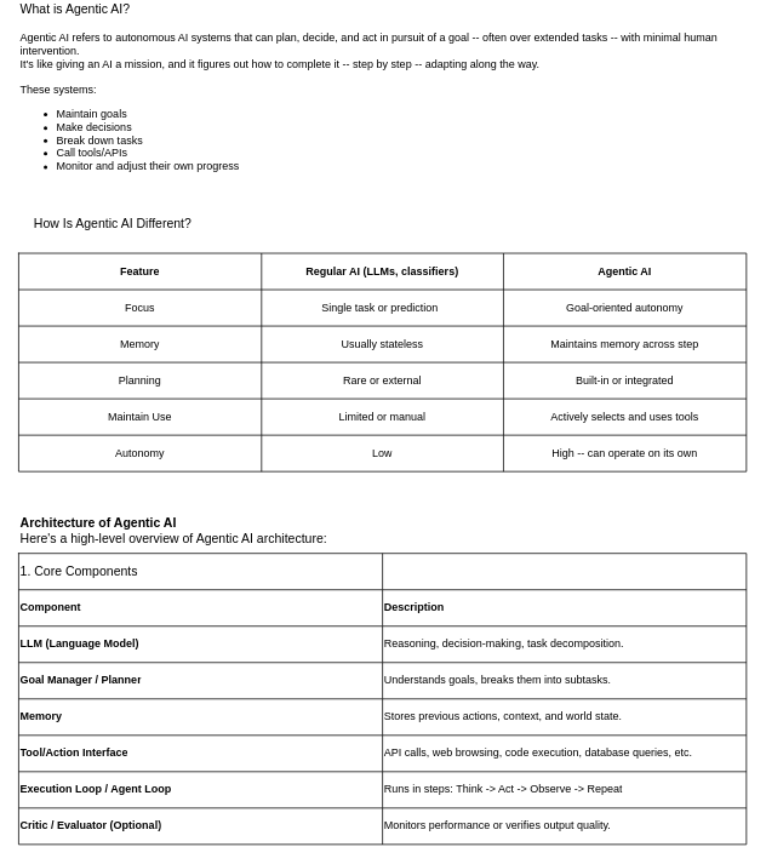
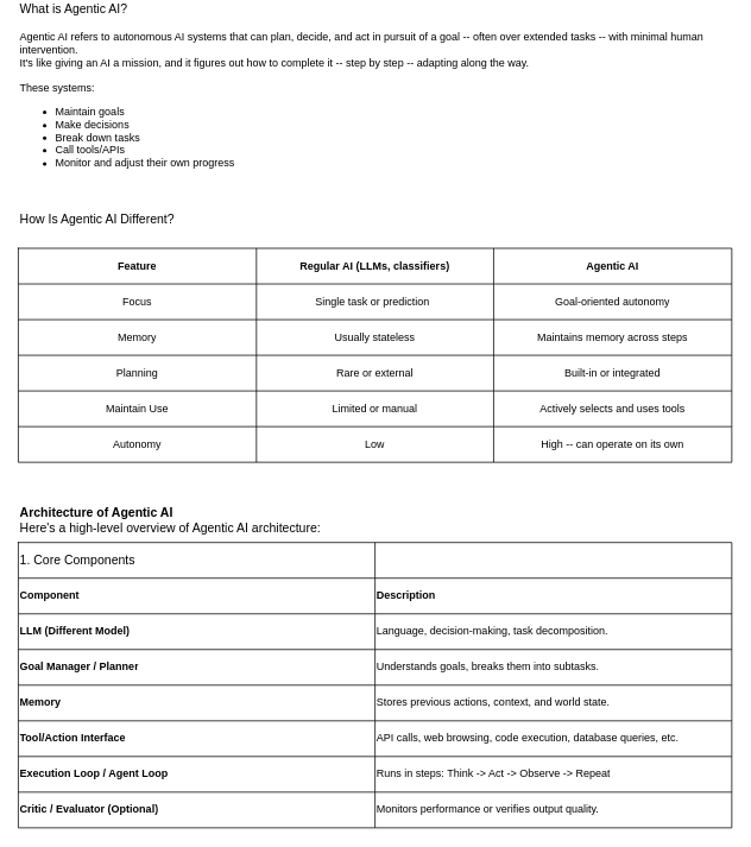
- <mxCell id="3" value="&lt;div&gt;&lt;font style=&quot;font-size: 14px;&quot;&gt;How Is Agentic AI Different?&lt;/font&gt;&lt;/div&gt;&lt;div&gt;&lt;font style=&quot;font-size: 13px;&quot;&gt;&lt;font style=&quot;font-size: 14px;&quot;&gt;&lt;span style=&quot;white-space: pre;&quot;&gt;&#09;&lt;/span&gt;&lt;span style=&quot;white-space: pre;&quot;&gt;&#09;&lt;/span&gt;&lt;span style=&quot;white-space: pre;&quot;&gt;&#09;&lt;/span&gt;&lt;span style=&quot;white-space: pre;&quot;&gt;&#09;&lt;/span&gt;&lt;span style=&quot;white-space: pre;&quot;&gt;&#09;&lt;/span&gt;&lt;span style=&quot;white-space: pre;&quot;&gt;&#09;&lt;/span&gt;&lt;span style=&quot;white-space: pre;&quot;&gt;&#09;&lt;/span&gt;&lt;span style=&quot;white-space: pre;&quot;&gt;&#09;&lt;/span&gt;&lt;span style=&quot;white-space: pre;&quot;&gt;&#09;&lt;/span&gt;&lt;span style=&quot;white-space: pre;&quot;&gt;&#09;&lt;/span&gt;&lt;span style=&quot;white-space: pre;&quot;&gt;&#09;&lt;/span&gt;&lt;span style=&quot;white-space: pre;&quot;&gt;&#09;&lt;/span&gt;&lt;/font&gt;&lt;br&gt;&lt;/font&gt;&lt;/div&gt;" style="text;html=1;align=left;verticalAlign=middle;whiteSpace=wrap;rounded=0;" vertex="1" parent="1"><mxGeometry x="35" y="230" width="800" height="30" as="geometry" /></mxCell>
+ <mxCell id="3" value="&lt;div&gt;&lt;font style=&quot;font-size: 14px;&quot;&gt;How Is Agentic AI Different?&lt;/font&gt;&lt;/div&gt;&lt;div&gt;&lt;font style=&quot;font-size: 13px;&quot;&gt;&lt;font style=&quot;font-size: 14px;&quot;&gt;&lt;span style=&quot;white-space: pre;&quot;&gt;&#09;&lt;/span&gt;&lt;span style=&quot;white-space: pre;&quot;&gt;&#09;&lt;/span&gt;&lt;span style=&quot;white-space: pre;&quot;&gt;&#09;&lt;/span&gt;&lt;span style=&quot;white-space: pre;&quot;&gt;&#09;&lt;/span&gt;&lt;span style=&quot;white-space: pre;&quot;&gt;&#09;&lt;/span&gt;&lt;span style=&quot;white-space: pre;&quot;&gt;&#09;&lt;/span&gt;&lt;span style=&quot;white-space: pre;&quot;&gt;&#09;&lt;/span&gt;&lt;span style=&quot;white-space: pre;&quot;&gt;&#09;&lt;/span&gt;&lt;span style=&quot;white-space: pre;&quot;&gt;&#09;&lt;/span&gt;&lt;span style=&quot;white-space: pre;&quot;&gt;&#09;&lt;/span&gt;&lt;span style=&quot;white-space: pre;&quot;&gt;&#09;&lt;/span&gt;&lt;span style=&quot;white-space: pre;&quot;&gt;&#09;&lt;/span&gt;&lt;/font&gt;&lt;br&gt;&lt;/font&gt;&lt;/div&gt;" style="text;html=1;align=left;verticalAlign=middle;whiteSpace=wrap;rounded=0;" vertex="1" parent="1"><mxGeometry x="20" y="230" width="800" height="30" as="geometry" /></mxCell>
- <mxCell id="16" value="Maintains memory across step" style="shape=partialRectangle;html=1;whiteSpace=wrap;connectable=0;strokeColor=inherit;overflow=hidden;fillColor=none;top=0;left=0;bottom=0;right=0;pointerEvents=1;" vertex="1" parent="13"><mxGeometry x="533" width="267" height="40" as="geometry"><mxRectangle width="267" height="40" as="alternateBounds" /></mxGeometry></mxCell>
+ <mxCell id="16" value="Maintains memory across steps" style="shape=partialRectangle;html=1;whiteSpace=wrap;connectable=0;strokeColor=inherit;overflow=hidden;fillColor=none;top=0;left=0;bottom=0;right=0;pointerEvents=1;" vertex="1" parent="13"><mxGeometry x="533" width="267" height="40" as="geometry"><mxRectangle width="267" height="40" as="alternateBounds" /></mxGeometry></mxCell>
- <mxCell id="38" value="&lt;b&gt;LLM (Language Model)&lt;/b&gt;" style="shape=partialRectangle;html=1;whiteSpace=wrap;connectable=0;strokeColor=inherit;overflow=hidden;fillColor=none;top=0;left=0;bottom=0;right=0;pointerEvents=1;align=left;" vertex="1" parent="37"><mxGeometry width="400" height="40" as="geometry"><mxRectangle width="400" height="40" as="alternateBounds" /></mxGeometry></mxCell>
+ <mxCell id="38" value="&lt;b&gt;LLM (Different Model)&lt;/b&gt;" style="shape=partialRectangle;html=1;whiteSpace=wrap;connectable=0;strokeColor=inherit;overflow=hidden;fillColor=none;top=0;left=0;bottom=0;right=0;pointerEvents=1;align=left;" vertex="1" parent="37"><mxGeometry width="400" height="40" as="geometry"><mxRectangle width="400" height="40" as="alternateBounds" /></mxGeometry></mxCell>
- <mxCell id="39" value="Reasoning, decision-making, task decomposition." style="shape=partialRectangle;html=1;whiteSpace=wrap;connectable=0;strokeColor=inherit;overflow=hidden;fillColor=none;top=0;left=0;bottom=0;right=0;pointerEvents=1;align=left;" vertex="1" parent="37"><mxGeometry x="400" width="400" height="40" as="geometry"><mxRectangle width="400" height="40" as="alternateBounds" /></mxGeometry></mxCell>
+ <mxCell id="39" value="Language, decision-making, task decomposition." style="shape=partialRectangle;html=1;whiteSpace=wrap;connectable=0;strokeColor=inherit;overflow=hidden;fillColor=none;top=0;left=0;bottom=0;right=0;pointerEvents=1;align=left;" vertex="1" parent="37"><mxGeometry x="400" width="400" height="40" as="geometry"><mxRectangle width="400" height="40" as="alternateBounds" /></mxGeometry></mxCell>
